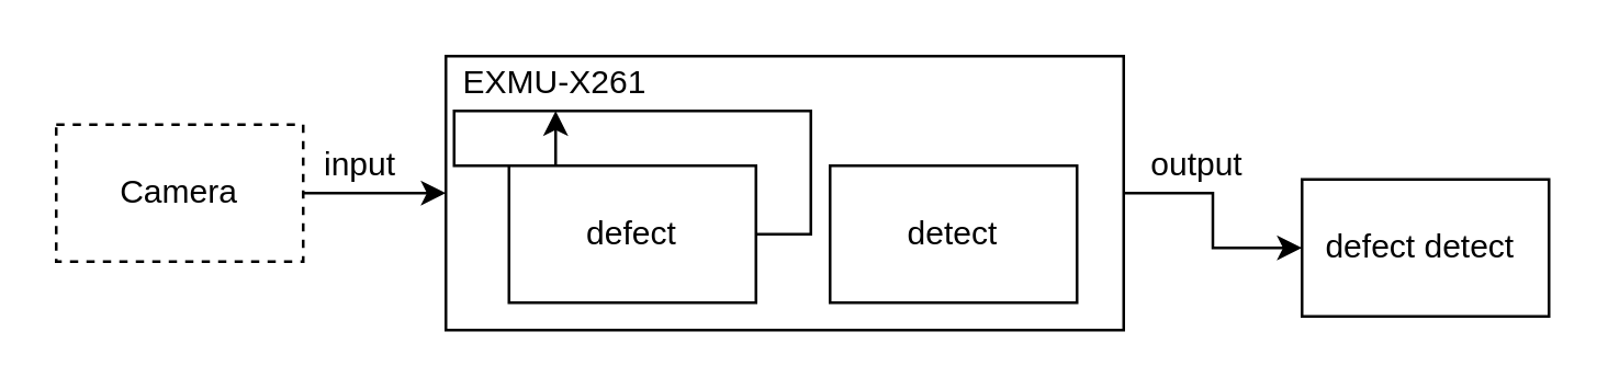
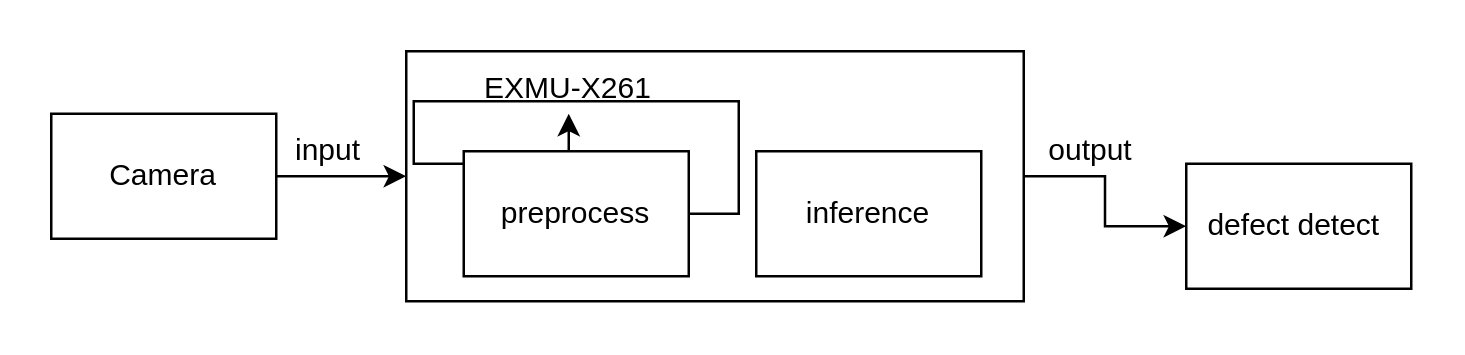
- <mxCell id="8" value="EXMU-X261" style="rounded=0;whiteSpace=wrap;html=1;strokeColor=none;fillColor=none;" vertex="1" parent="1"><mxGeometry x="162" y="20" width="80" height="20" as="geometry" /></mxCell>
+ <mxCell id="8" value="EXMU-X261" style="rounded=0;whiteSpace=wrap;html=1;strokeColor=none;fillColor=none;" vertex="1" parent="1"><mxGeometry x="187" y="25" width="80" height="20" as="geometry" /></mxCell>
- <mxCell id="5" value="Camera" style="rounded=0;whiteSpace=wrap;html=1;dashed=1;" vertex="1" parent="1"><mxGeometry x="20" y="45" width="90" height="50" as="geometry" /></mxCell>
+ <mxCell id="5" value="Camera" style="rounded=0;whiteSpace=wrap;html=1;" vertex="1" parent="1"><mxGeometry x="20" y="45" width="90" height="50" as="geometry" /></mxCell>
- <mxCell id="7" value="defect" style="rounded=0;whiteSpace=wrap;html=1;" vertex="1" parent="1"><mxGeometry x="185" y="60" width="90" height="50" as="geometry" /></mxCell>
+ <mxCell id="7" value="preprocess" style="rounded=0;whiteSpace=wrap;html=1;" vertex="1" parent="1"><mxGeometry x="185" y="60" width="90" height="50" as="geometry" /></mxCell>
- <mxCell id="9" value="detect" style="rounded=0;whiteSpace=wrap;html=1;" vertex="1" parent="1"><mxGeometry x="302" y="60" width="90" height="50" as="geometry" /></mxCell>
+ <mxCell id="9" value="inference" style="rounded=0;whiteSpace=wrap;html=1;" vertex="1" parent="1"><mxGeometry x="302" y="60" width="90" height="50" as="geometry" /></mxCell>
